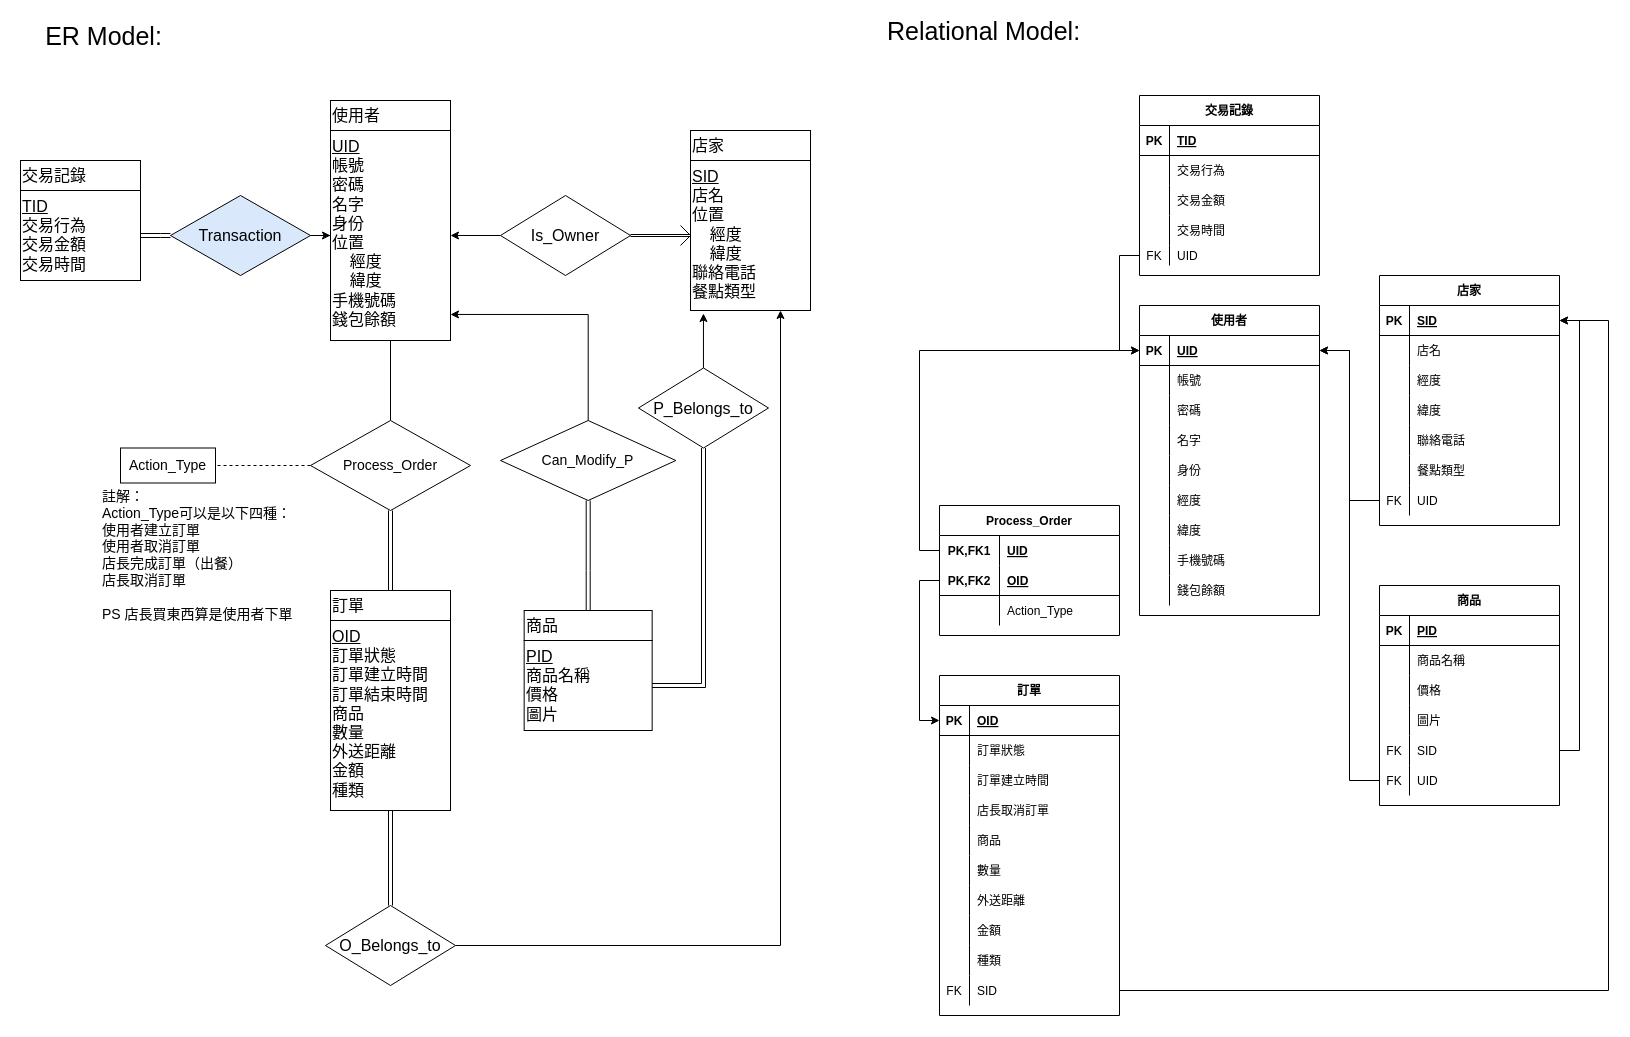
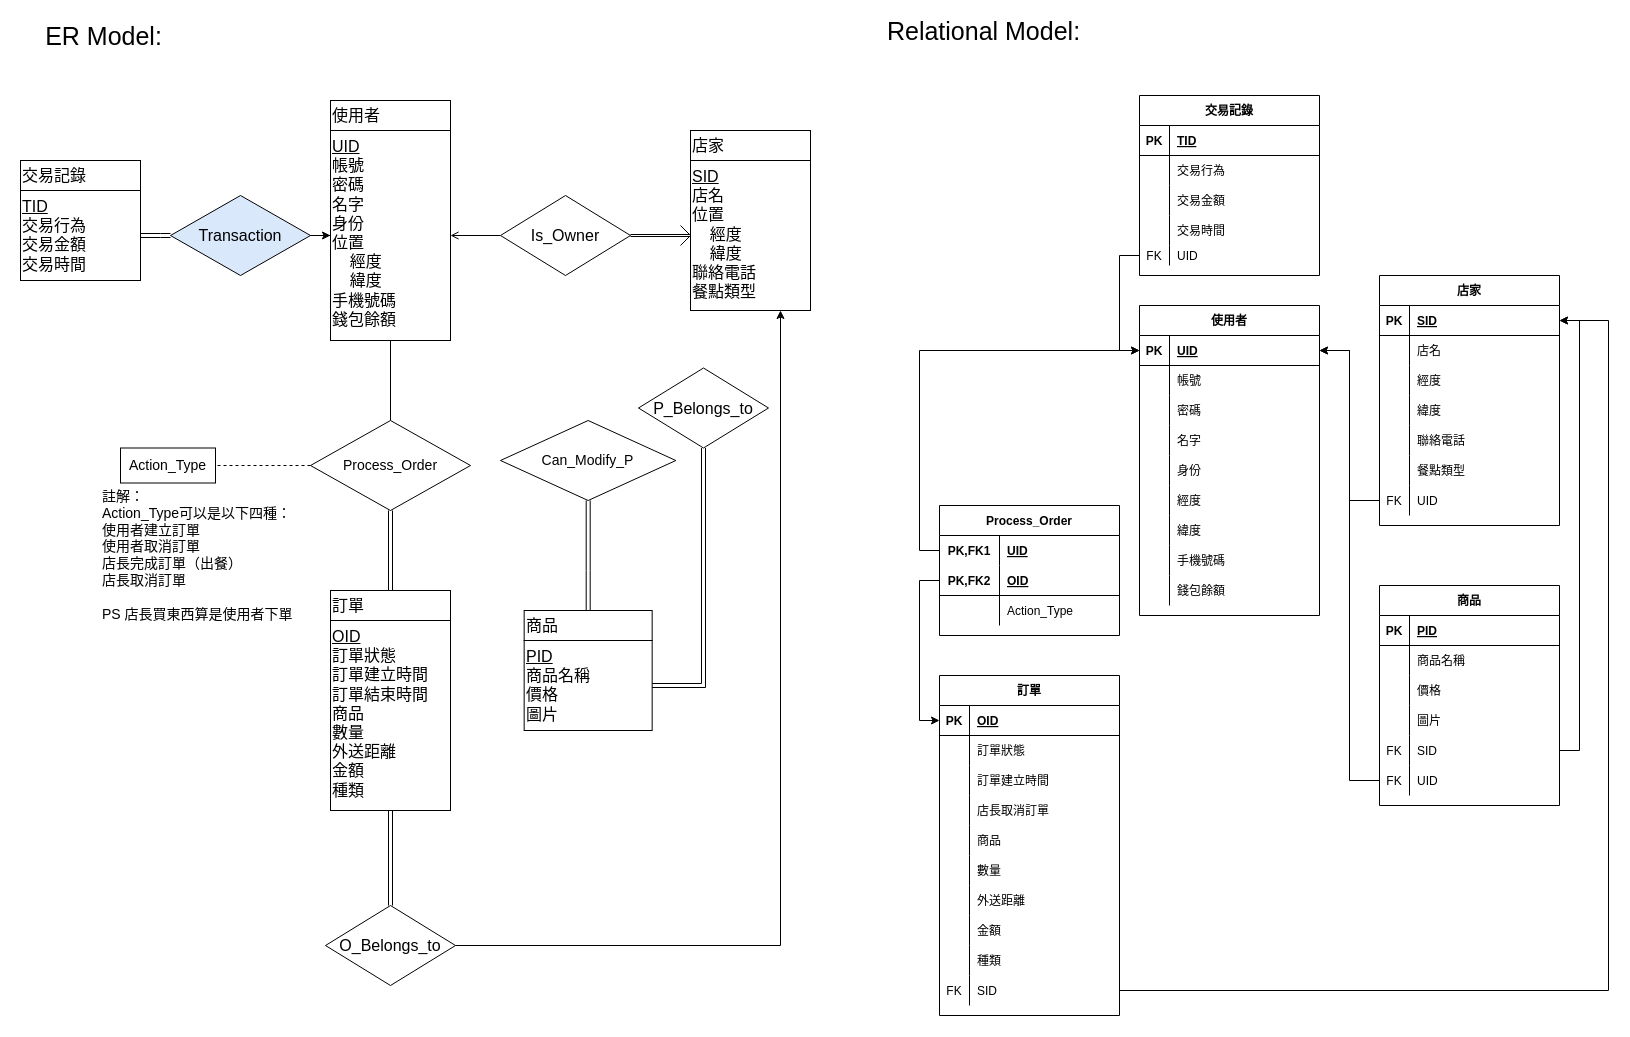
- <mxCell id="15" value="" style="edgeStyle=orthogonalEdgeStyle;rounded=0;orthogonalLoop=1;jettySize=auto;html=1;fontSize=14;entryX=1;entryY=0.5;entryDx=0;entryDy=0;" parent="1" source="17" target="4" edge="1"><mxGeometry relative="1" as="geometry" /></mxCell>
+ <mxCell id="15" value="" style="edgeStyle=orthogonalEdgeStyle;rounded=0;orthogonalLoop=1;jettySize=auto;html=1;fontSize=14;entryX=1;entryY=0.5;entryDx=0;entryDy=0;endArrow=open;" parent="1" source="17" target="4" edge="1"><mxGeometry relative="1" as="geometry" /></mxCell>
- <mxCell id="25" value="" style="edgeStyle=orthogonalEdgeStyle;rounded=0;orthogonalLoop=1;jettySize=auto;html=1;fontSize=14;endArrow=none;endFill=0;startArrow=classic;startFill=1;exitX=1;exitY=0.876;exitDx=0;exitDy=0;exitPerimeter=0;" parent="1" source="4" target="27" edge="1"><mxGeometry relative="1" as="geometry" /></mxCell>
- <mxCell id="31" value="" style="edgeStyle=orthogonalEdgeStyle;rounded=0;orthogonalLoop=1;jettySize=auto;html=1;fontSize=14;startArrow=none;startFill=0;endArrow=classic;endFill=1;entryX=0.108;entryY=1.02;entryDx=0;entryDy=0;entryPerimeter=0;" parent="1" source="33" target="7" edge="1"><mxGeometry relative="1" as="geometry" /></mxCell>
